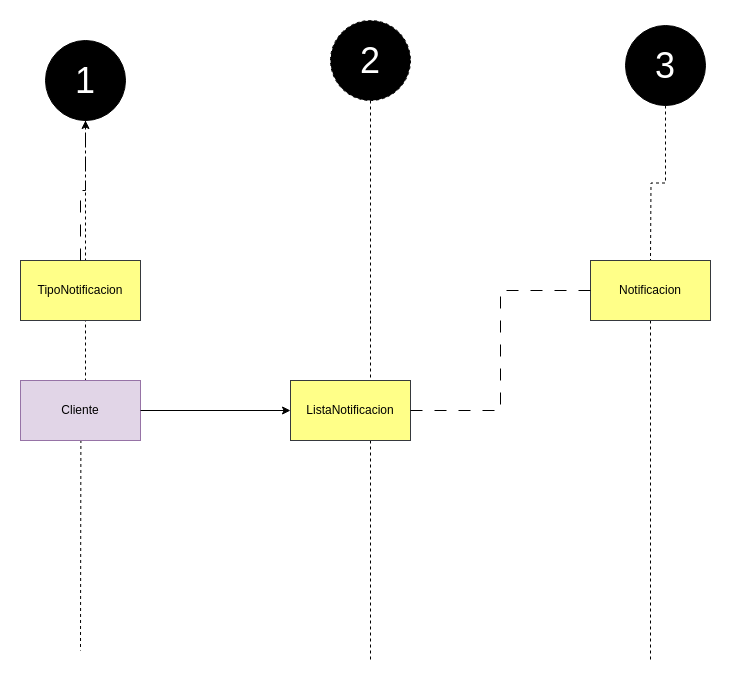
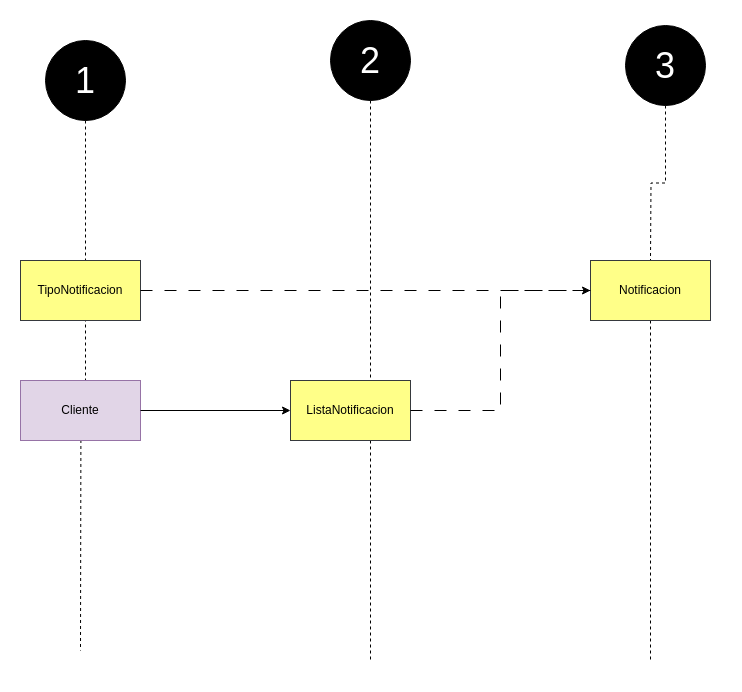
- <mxCell id="8" value="&lt;font color=&quot;#ffffff&quot; style=&quot;font-size: 36px;&quot;&gt;2&lt;/font&gt;" style="ellipse;whiteSpace=wrap;html=1;aspect=fixed;fillColor=#000000;dashed=1;" parent="7" vertex="1"><mxGeometry width="80" height="80" as="geometry" /></mxCell>
+ <mxCell id="8" value="&lt;font color=&quot;#ffffff&quot; style=&quot;font-size: 36px;&quot;&gt;2&lt;/font&gt;" style="ellipse;whiteSpace=wrap;html=1;aspect=fixed;fillColor=#000000;" parent="7" vertex="1"><mxGeometry width="80" height="80" as="geometry" /></mxCell>
- <mxCell id="19" style="edgeStyle=orthogonalEdgeStyle;rounded=0;orthogonalLoop=1;jettySize=auto;html=1;dashed=1;dashPattern=12 12;" edge="1" parent="1" source="5" target="4"><mxGeometry relative="1" as="geometry"><mxPoint x="580" y="290" as="targetPoint" /></mxGeometry></mxCell>
+ <mxCell id="19" style="edgeStyle=orthogonalEdgeStyle;rounded=0;orthogonalLoop=1;jettySize=auto;html=1;entryX=0;entryY=0.5;entryDx=0;entryDy=0;dashed=1;dashPattern=12 12;" edge="1" parent="1" source="5" target="16"><mxGeometry relative="1" as="geometry"><mxPoint x="580" y="290" as="targetPoint" /></mxGeometry></mxCell>
